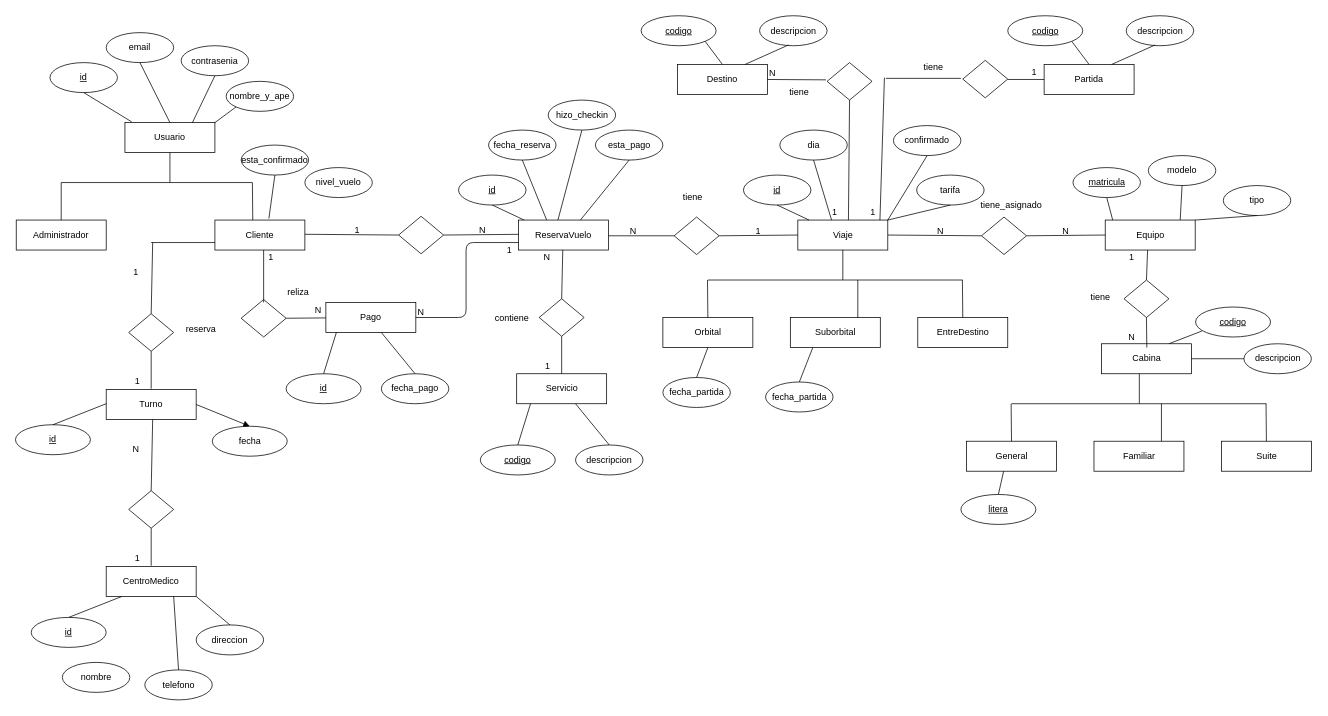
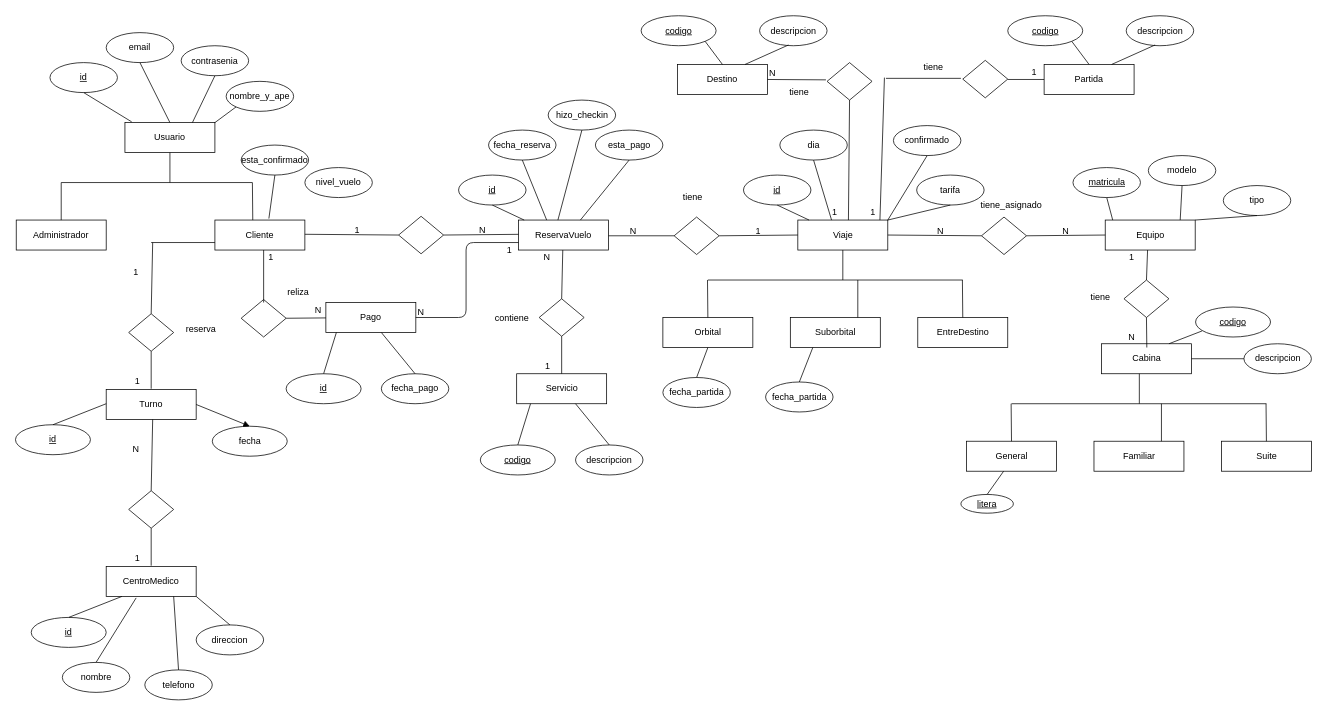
- <mxCell id="91" value="&lt;u&gt;litera&lt;/u&gt;" style="ellipse;whiteSpace=wrap;html=1;" parent="1" vertex="1"><mxGeometry x="1281" y="659" width="100" height="40" as="geometry" /></mxCell>
+ <mxCell id="91" value="&lt;u&gt;litera&lt;/u&gt;" style="ellipse;whiteSpace=wrap;html=1;" parent="1" vertex="1"><mxGeometry x="1281" y="659" width="70" height="25" as="geometry" /></mxCell>
+ <mxCell id="146" value="" style="endArrow=none;html=1;entryX=0.333;entryY=1.05;entryDx=0;entryDy=0;exitX=0.5;exitY=0;exitDx=0;exitDy=0;entryPerimeter=0;" parent="1" source="144" target="66" edge="1"><mxGeometry width="50" height="50" relative="1" as="geometry"><mxPoint x="222" y="1010" as="sourcePoint" /><mxPoint x="222" y="795" as="targetPoint" /></mxGeometry></mxCell>
